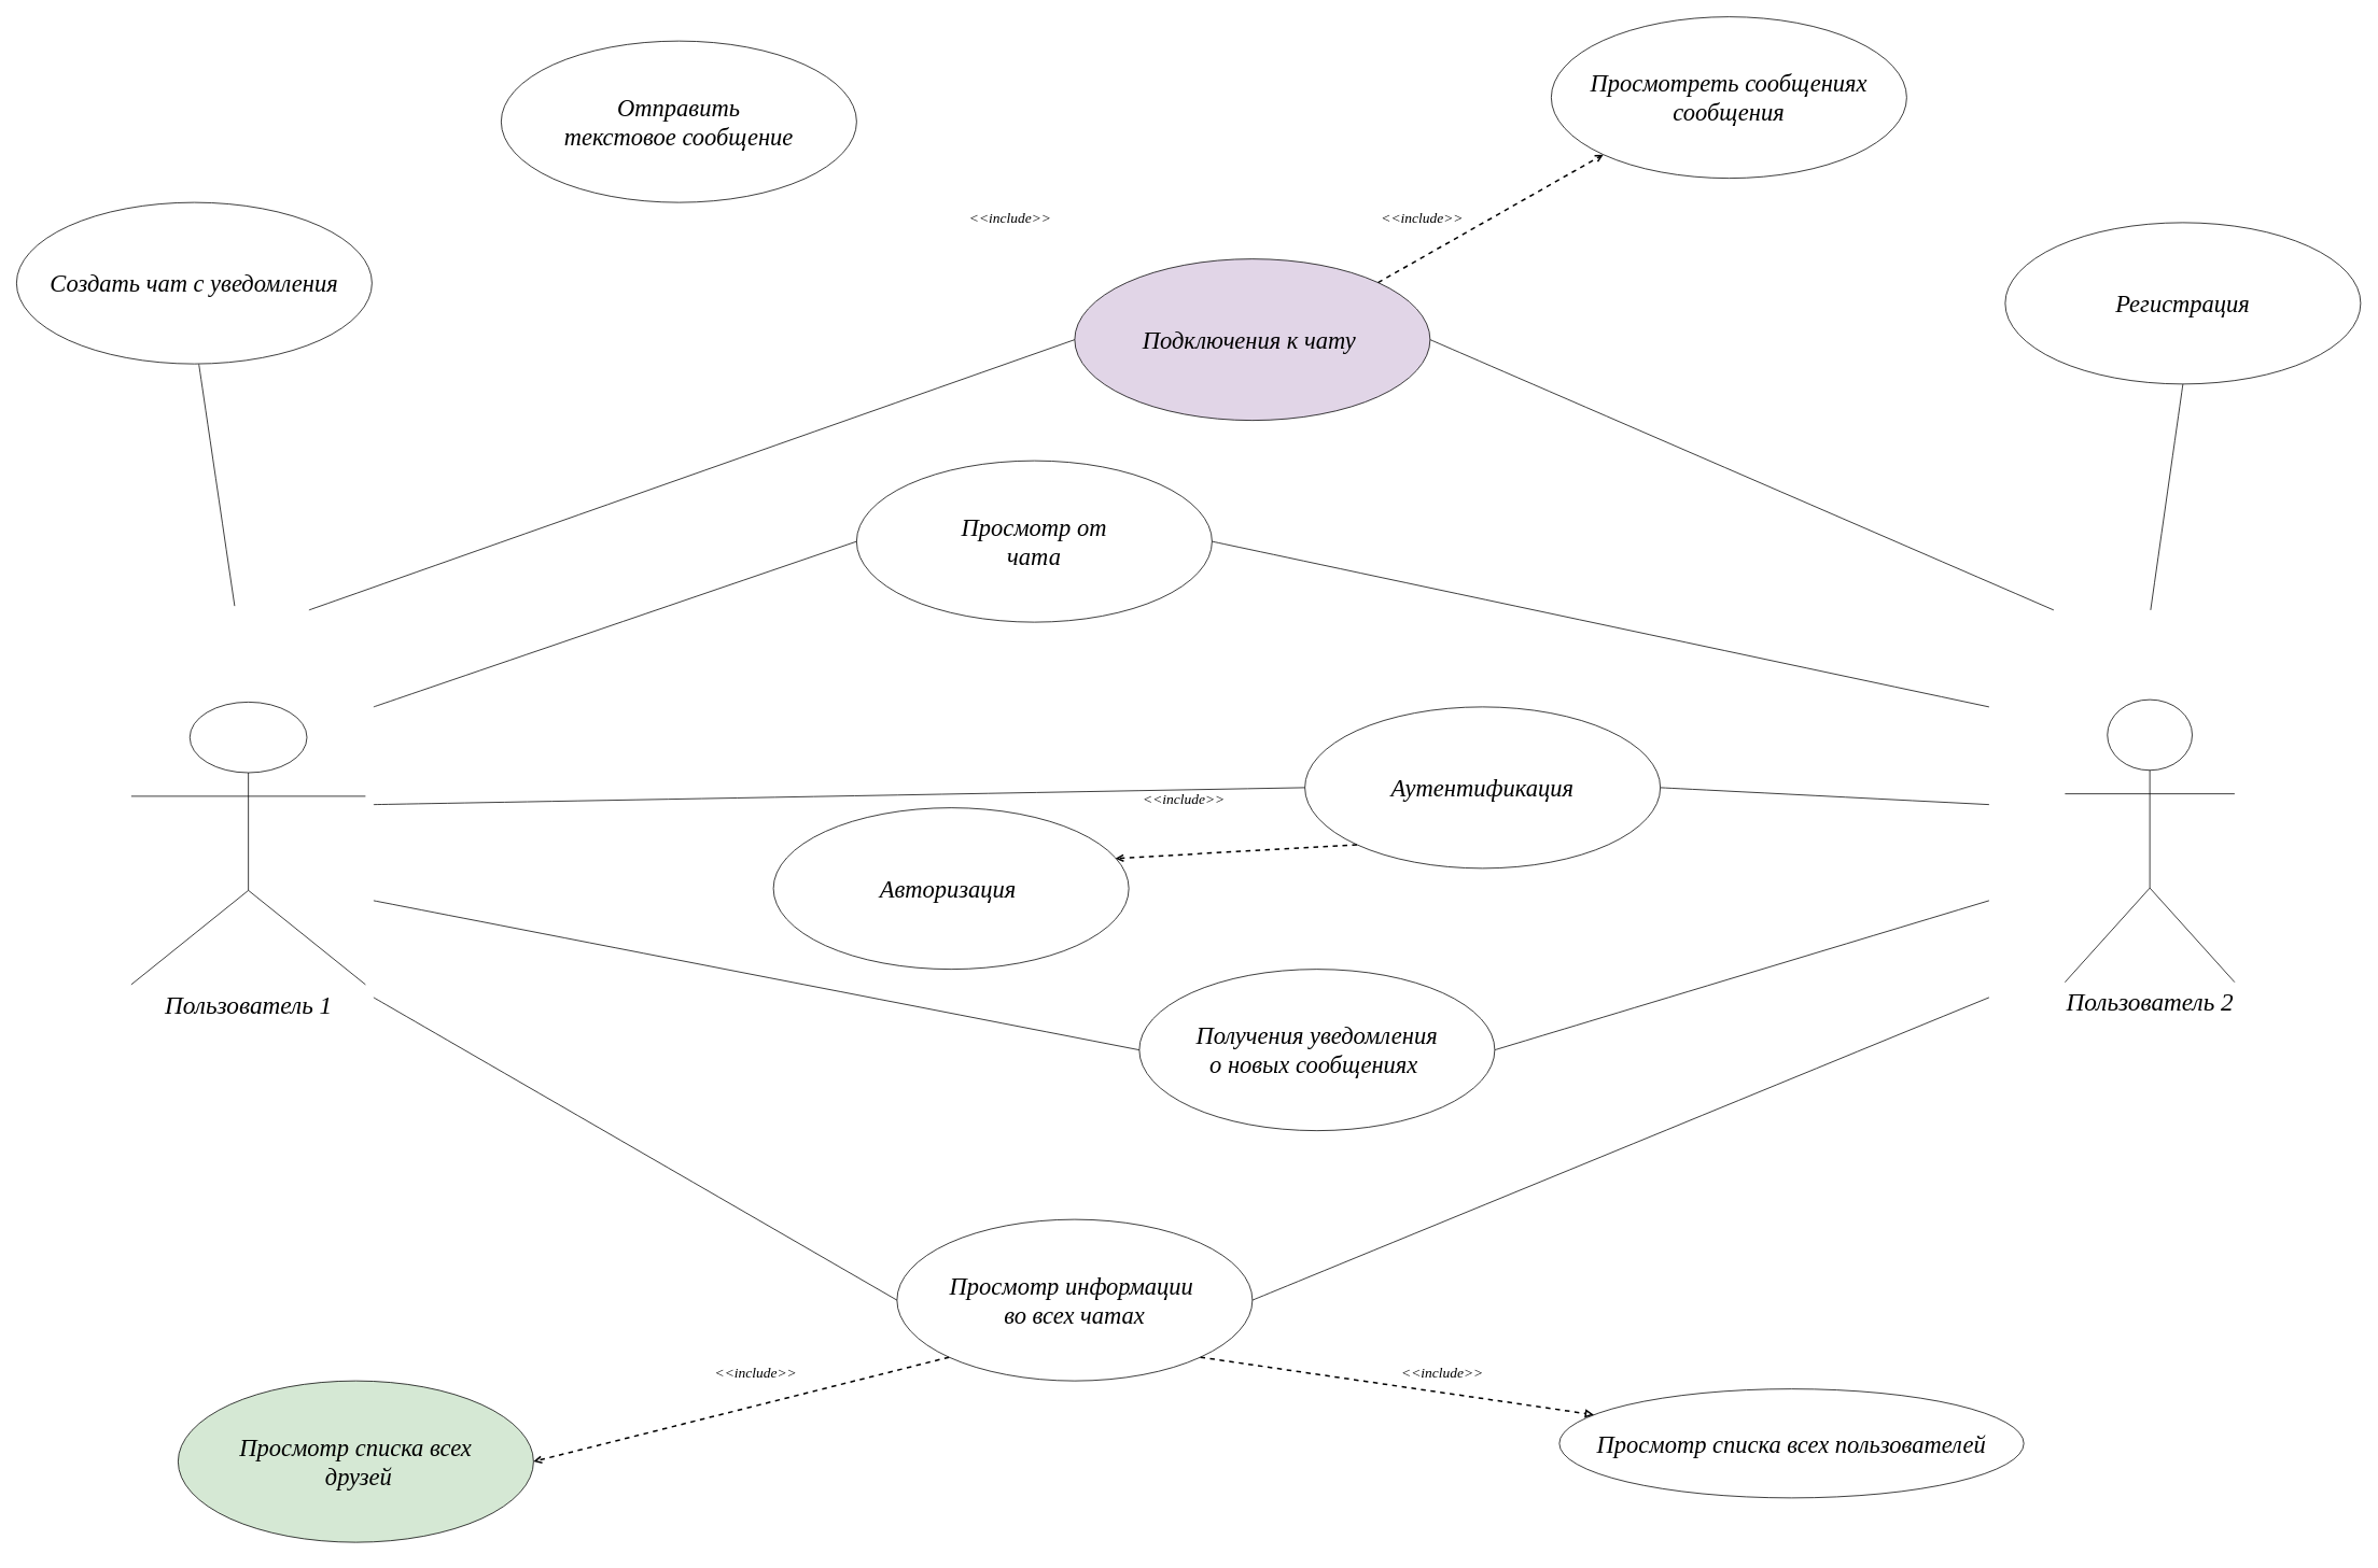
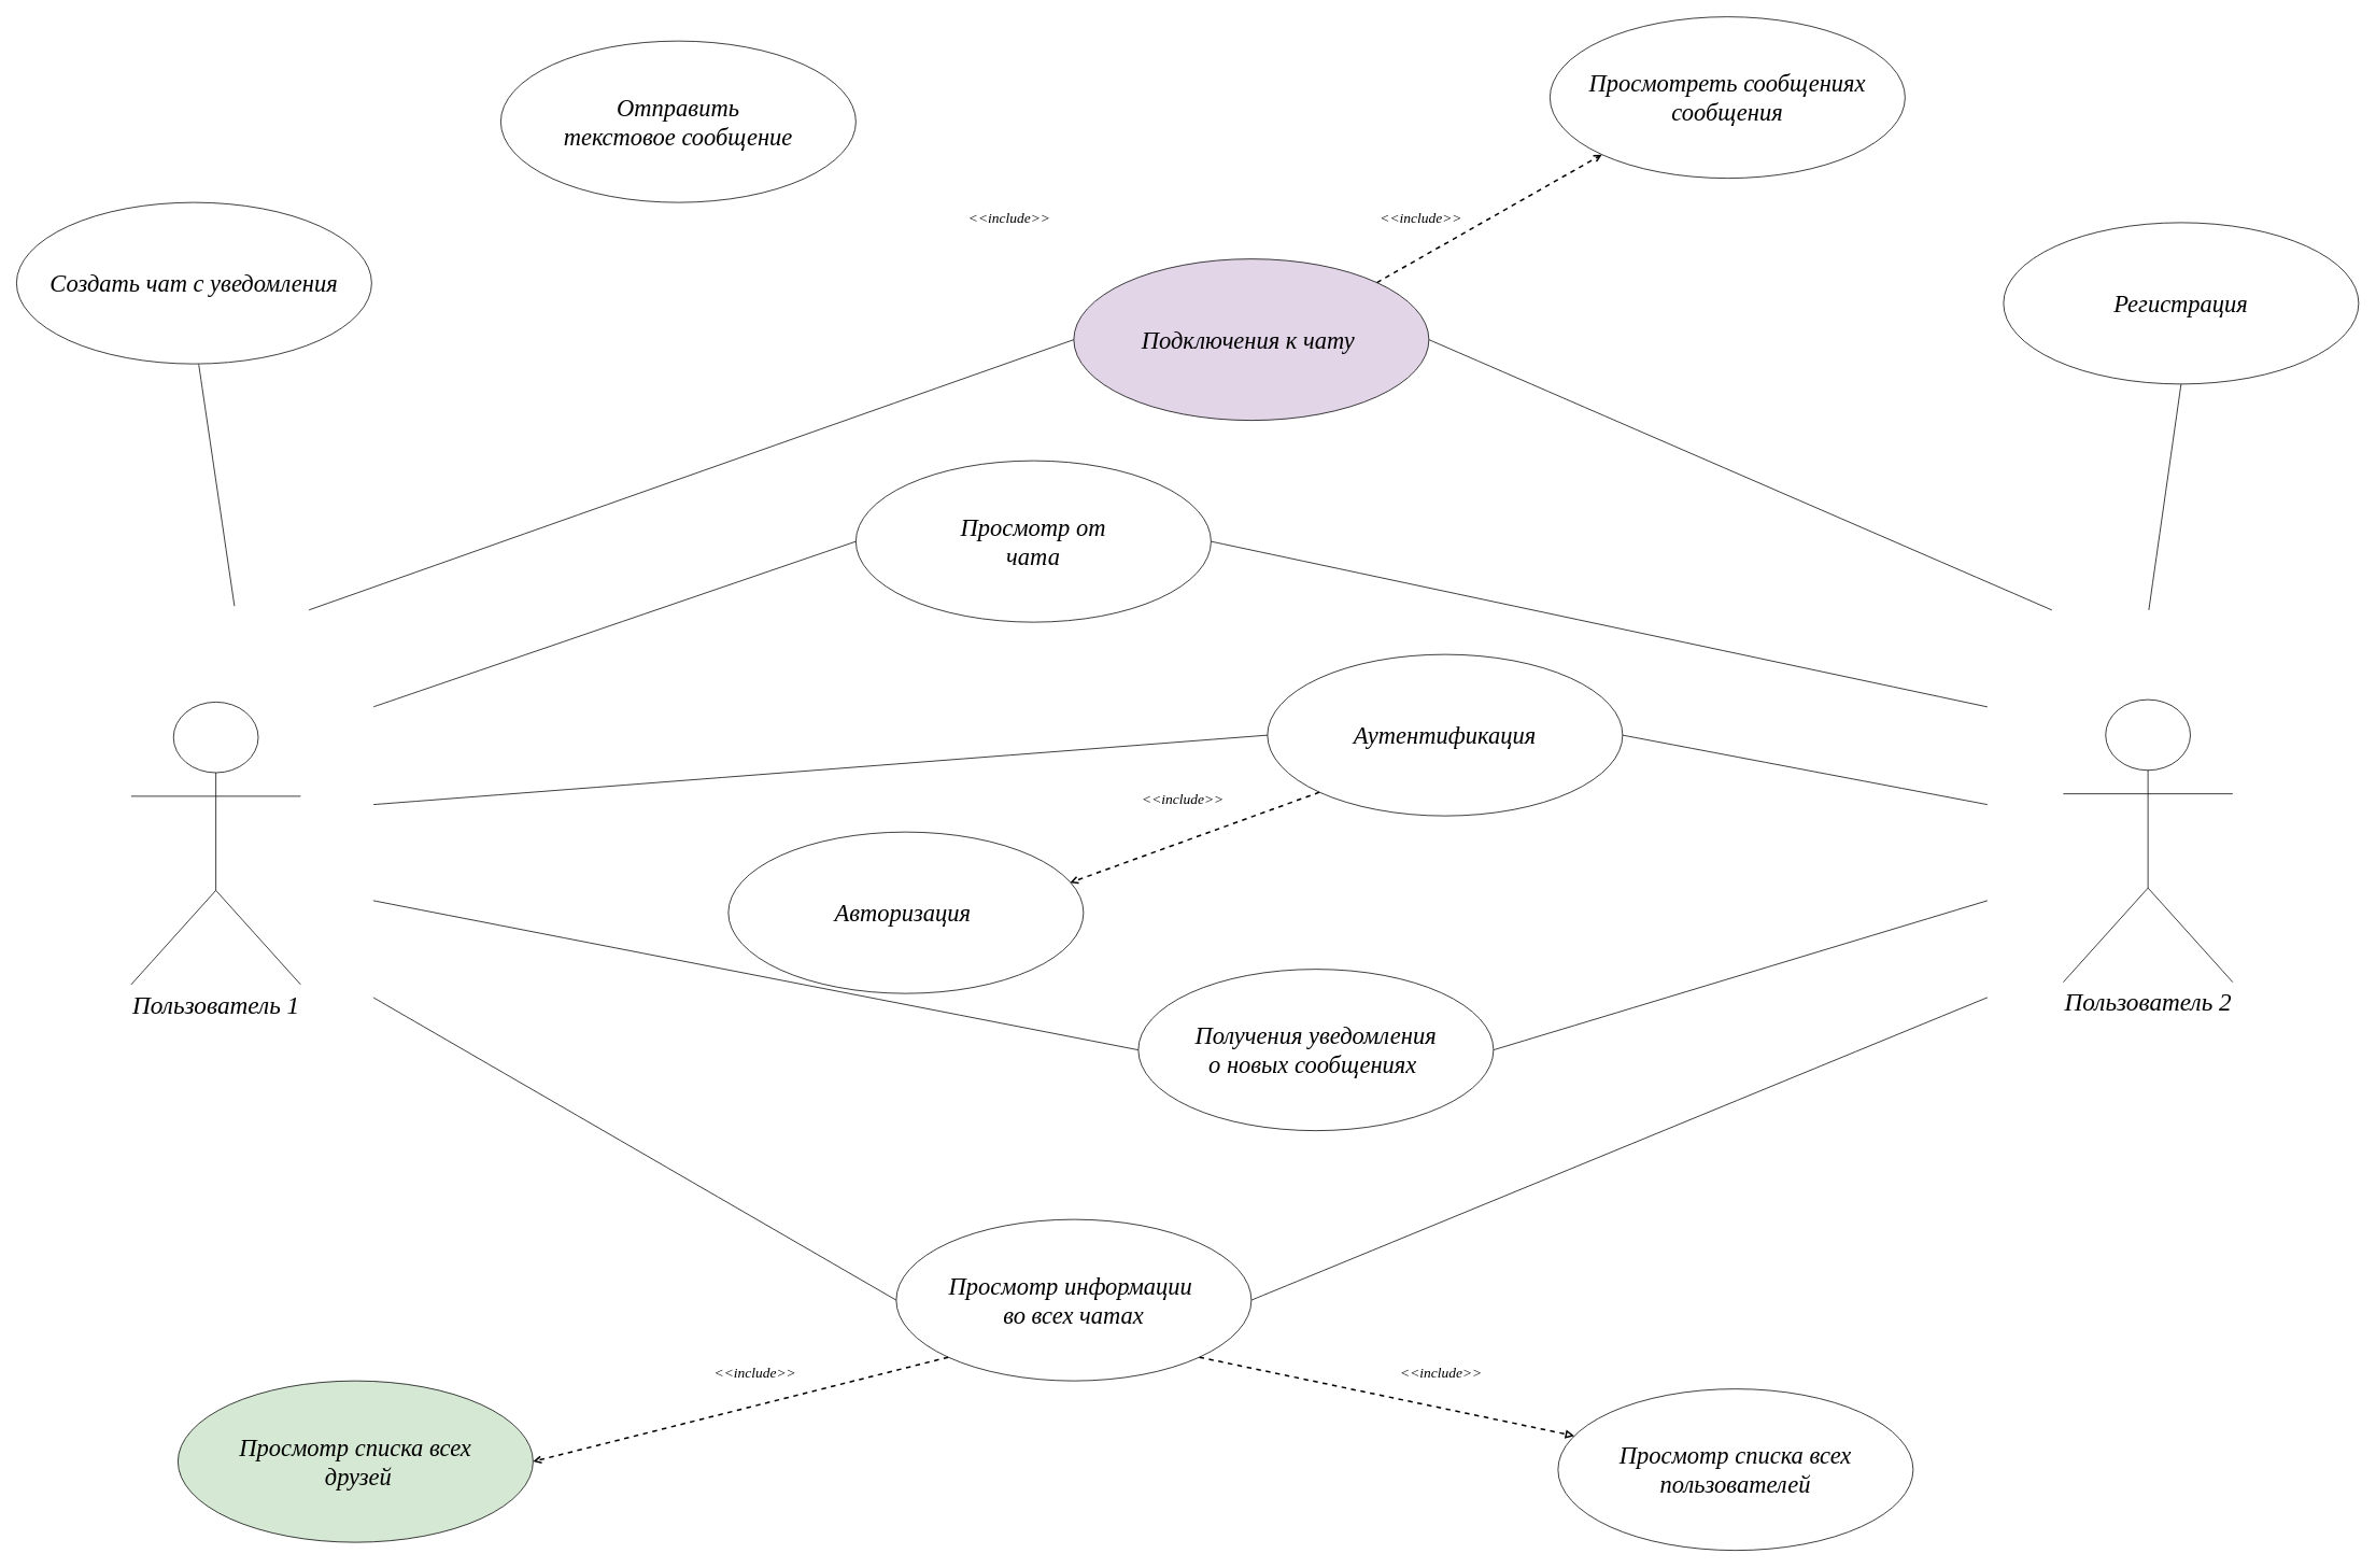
- <mxCell id="7" value="&lt;font style=&quot;font-size: 30px;&quot;&gt;Аутентификация&lt;/font&gt;" style="ellipse;whiteSpace=wrap;html=1;fontSize=16;fontFamily=GOST type B;fontStyle=2" parent="1" vertex="1"><mxGeometry x="1615" y="875" width="440" height="200" as="geometry" /></mxCell>
+ <mxCell id="7" value="&lt;font style=&quot;font-size: 30px;&quot;&gt;Аутентификация&lt;/font&gt;" style="ellipse;whiteSpace=wrap;html=1;fontSize=16;fontFamily=GOST type B;fontStyle=2" parent="1" vertex="1"><mxGeometry x="1570" y="810" width="440" height="200" as="geometry" /></mxCell>
- <mxCell id="2" value="&lt;font style=&quot;font-size: 31px;&quot;&gt;Пользователь 1&lt;/font&gt;" style="shape=umlActor;verticalLabelPosition=bottom;verticalAlign=top;html=1;outlineConnect=0;fontSize=16;fontFamily=GOST type B;fontStyle=2" parent="1" vertex="1"><mxGeometry x="162" y="869" width="290" height="350" as="geometry" /></mxCell>
+ <mxCell id="2" value="&lt;font style=&quot;font-size: 31px;&quot;&gt;Пользователь 1&lt;/font&gt;" style="shape=umlActor;verticalLabelPosition=bottom;verticalAlign=top;html=1;outlineConnect=0;fontSize=16;fontFamily=GOST type B;fontStyle=2" parent="1" vertex="1"><mxGeometry x="162" y="869" width="210" height="350" as="geometry" /></mxCell>
- <mxCell id="35" value="&lt;font style=&quot;font-size: 30px;&quot;&gt;Авторизация&amp;nbsp;&lt;/font&gt;" style="ellipse;whiteSpace=wrap;html=1;fontSize=16;fontFamily=GOST type B;fontStyle=2" parent="1" vertex="1"><mxGeometry x="957" y="1000" width="440" height="200" as="geometry" /></mxCell>
+ <mxCell id="35" value="&lt;font style=&quot;font-size: 30px;&quot;&gt;Авторизация&amp;nbsp;&lt;/font&gt;" style="ellipse;whiteSpace=wrap;html=1;fontSize=16;fontFamily=GOST type B;fontStyle=2" parent="1" vertex="1"><mxGeometry x="902" y="1030" width="440" height="200" as="geometry" /></mxCell>
- <mxCell id="25" value="&lt;font style=&quot;font-size: 30px;&quot;&gt;Просмотр списка всех пользователей&lt;/font&gt;" style="ellipse;whiteSpace=wrap;html=1;fontSize=16;fontFamily=GOST type B;fontStyle=2" parent="1" vertex="1"><mxGeometry x="1930" y="1720" width="575" height="135" as="geometry" /></mxCell>
+ <mxCell id="25" value="&lt;font style=&quot;font-size: 30px;&quot;&gt;Просмотр списка всех пользователей&lt;/font&gt;" style="ellipse;whiteSpace=wrap;html=1;fontSize=16;fontFamily=GOST type B;fontStyle=2" parent="1" vertex="1"><mxGeometry x="1930" y="1720" width="440" height="200" as="geometry" /></mxCell>
